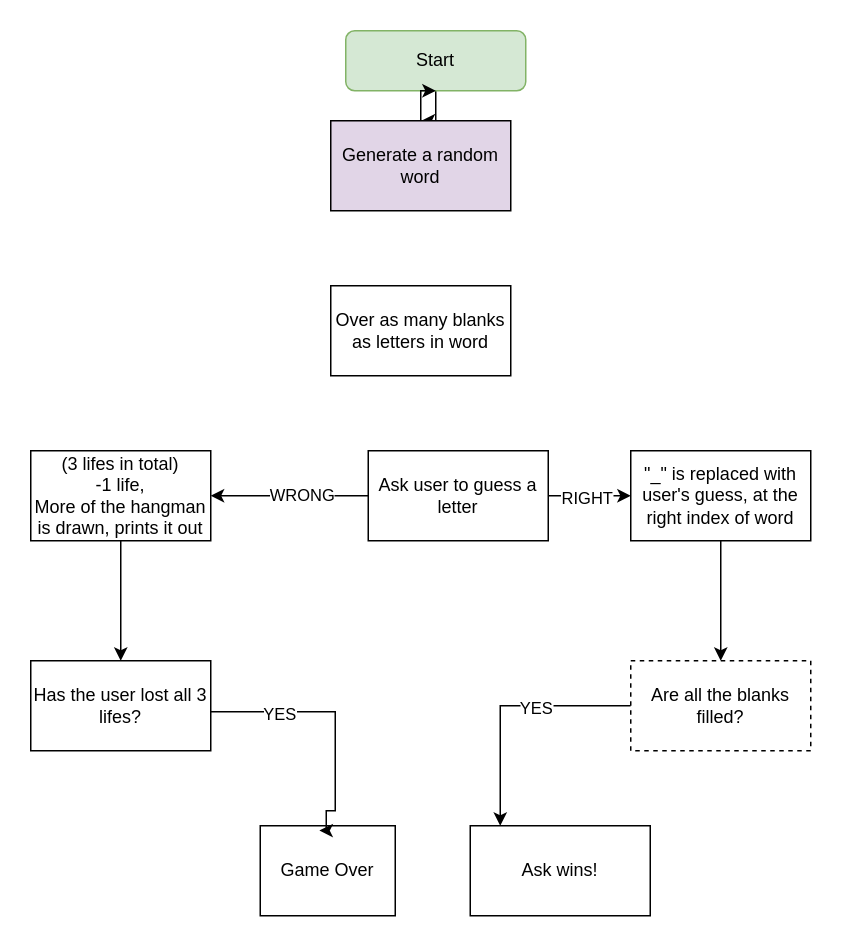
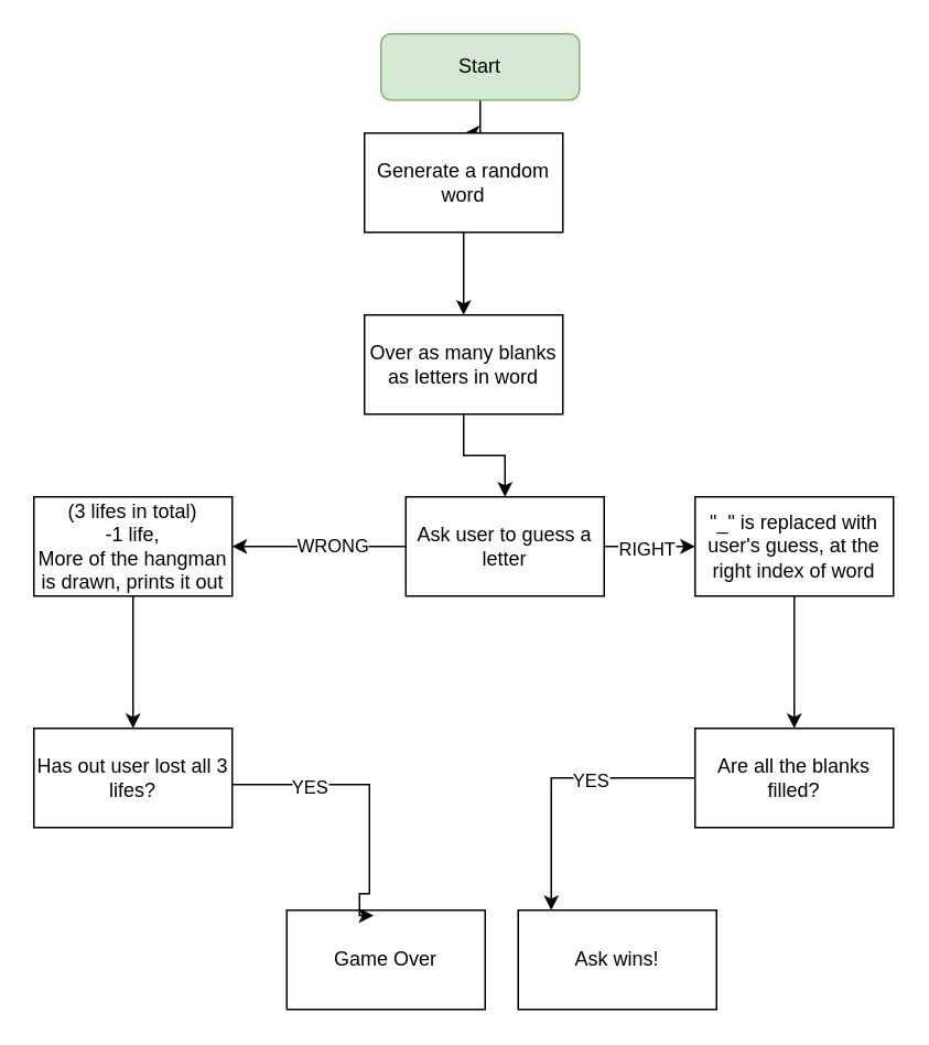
- <mxCell id="4" value="" style="edgeStyle=orthogonalEdgeStyle;rounded=0;orthogonalLoop=1;jettySize=auto;html=1;" parent="1" source="5" target="3" edge="1"><mxGeometry relative="1" as="geometry" /></mxCell>
+ <mxCell id="4" value="" style="edgeStyle=orthogonalEdgeStyle;rounded=0;orthogonalLoop=1;jettySize=auto;html=1;" parent="1" source="5" target="7" edge="1"><mxGeometry relative="1" as="geometry" /></mxCell>
- <mxCell id="5" value="Generate a random word" style="rounded=0;whiteSpace=wrap;html=1;fillColor=#e1d5e7;" parent="1" vertex="1"><mxGeometry x="220" y="80" width="120" height="60" as="geometry" /></mxCell>
+ <mxCell id="5" value="Generate a random word" style="rounded=0;whiteSpace=wrap;html=1;" parent="1" vertex="1"><mxGeometry x="220" y="80" width="120" height="60" as="geometry" /></mxCell>
+ <mxCell id="6" value="" style="edgeStyle=orthogonalEdgeStyle;rounded=0;orthogonalLoop=1;jettySize=auto;html=1;" parent="1" source="7" target="12" edge="1"><mxGeometry relative="1" as="geometry" /></mxCell>
- <mxCell id="21" value="Has the user lost all 3 lifes?" style="rounded=0;whiteSpace=wrap;html=1;" parent="1" vertex="1"><mxGeometry x="20" y="440" width="120" height="60" as="geometry" /></mxCell>
+ <mxCell id="21" value="Has out user lost all 3 lifes?" style="rounded=0;whiteSpace=wrap;html=1;" parent="1" vertex="1"><mxGeometry x="20" y="440" width="120" height="60" as="geometry" /></mxCell>
- <mxCell id="19" value="Are all the blanks filled?" style="rounded=0;whiteSpace=wrap;html=1;dashed=1;" parent="1" vertex="1"><mxGeometry x="420" y="440" width="120" height="60" as="geometry" /></mxCell>
+ <mxCell id="19" value="Are all the blanks filled?" style="rounded=0;whiteSpace=wrap;html=1;" parent="1" vertex="1"><mxGeometry x="420" y="440" width="120" height="60" as="geometry" /></mxCell>
- <mxCell id="20" value="Game Over" style="rounded=0;whiteSpace=wrap;html=1;" parent="1" vertex="1"><mxGeometry x="173" y="550" width="90" height="60" as="geometry" /></mxCell>
+ <mxCell id="20" value="Game Over" style="rounded=0;whiteSpace=wrap;html=1;" parent="1" vertex="1"><mxGeometry x="173" y="550" width="120" height="60" as="geometry" /></mxCell>
